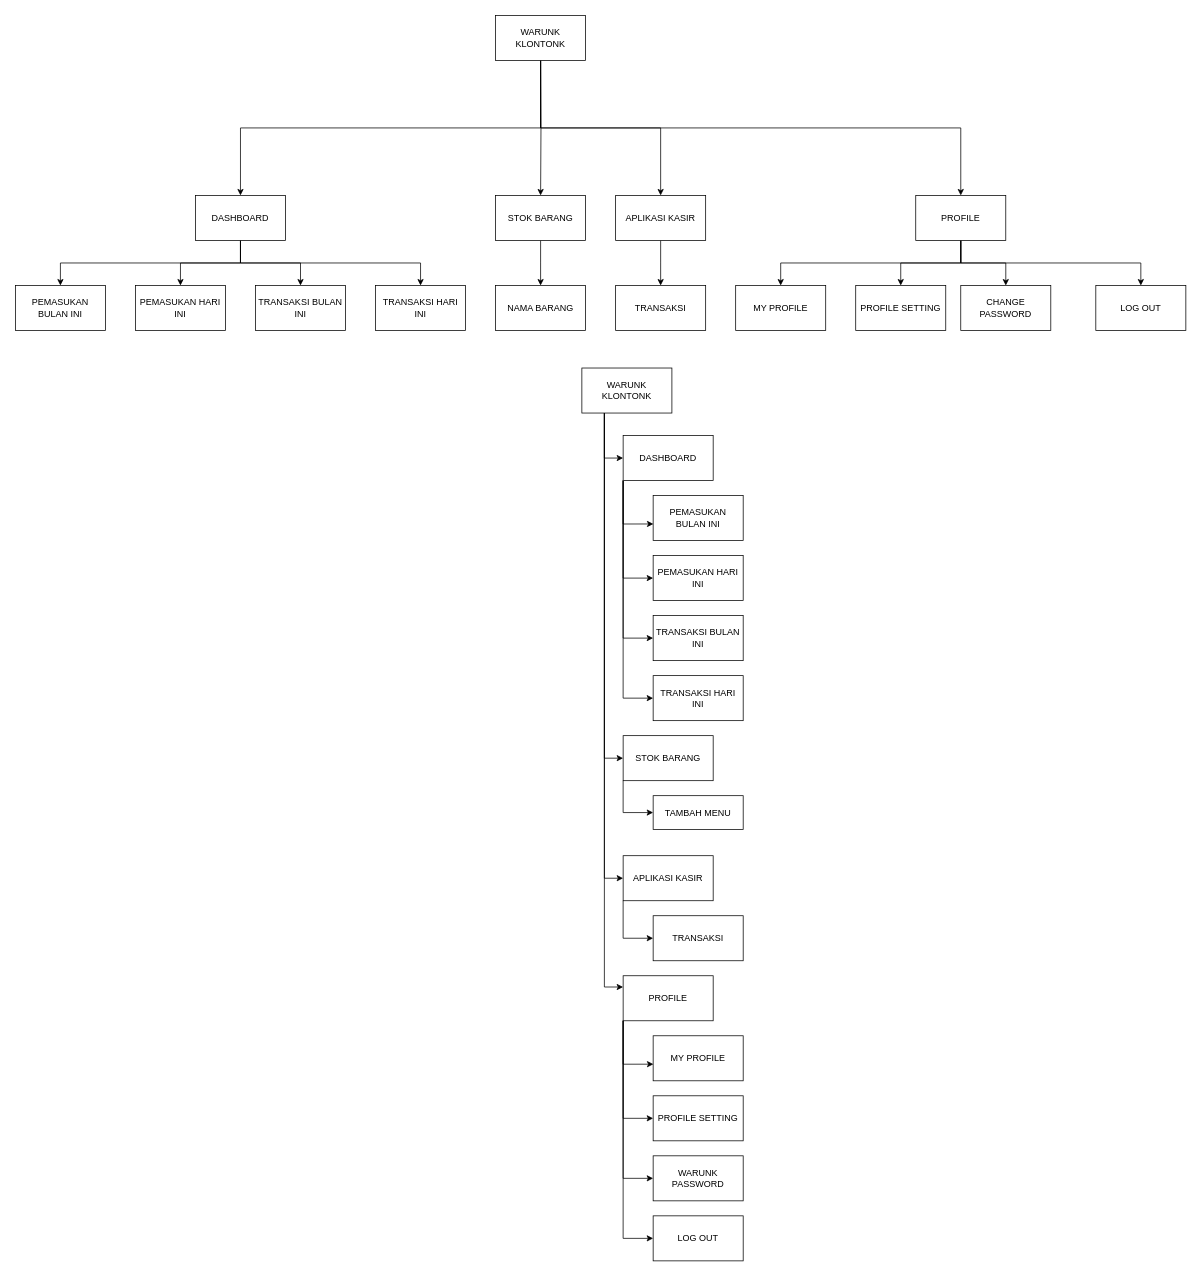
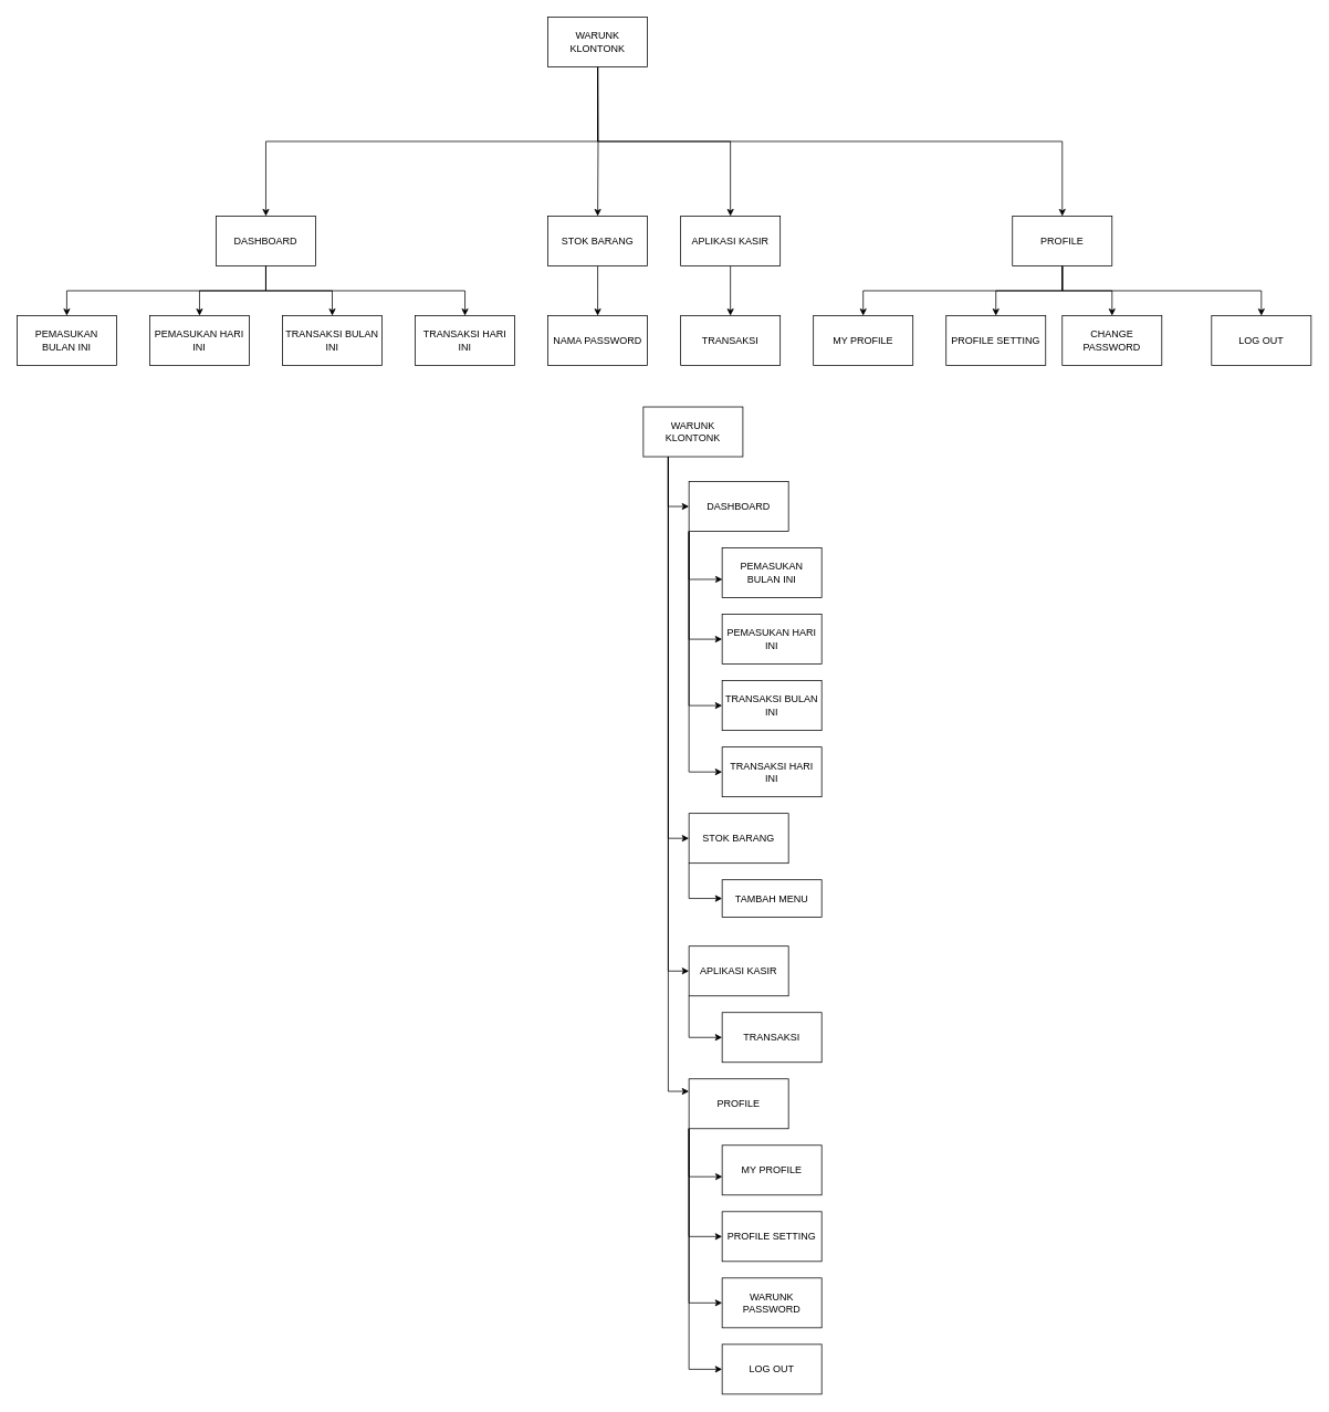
- <mxCell id="16" value="NAMA BARANG" style="rounded=0;whiteSpace=wrap;html=1;" vertex="1" parent="1"><mxGeometry x="660" y="380" width="120" height="60" as="geometry" /></mxCell>
+ <mxCell id="16" value="NAMA PASSWORD" style="rounded=0;whiteSpace=wrap;html=1;" vertex="1" parent="1"><mxGeometry x="660" y="380" width="120" height="60" as="geometry" /></mxCell>
